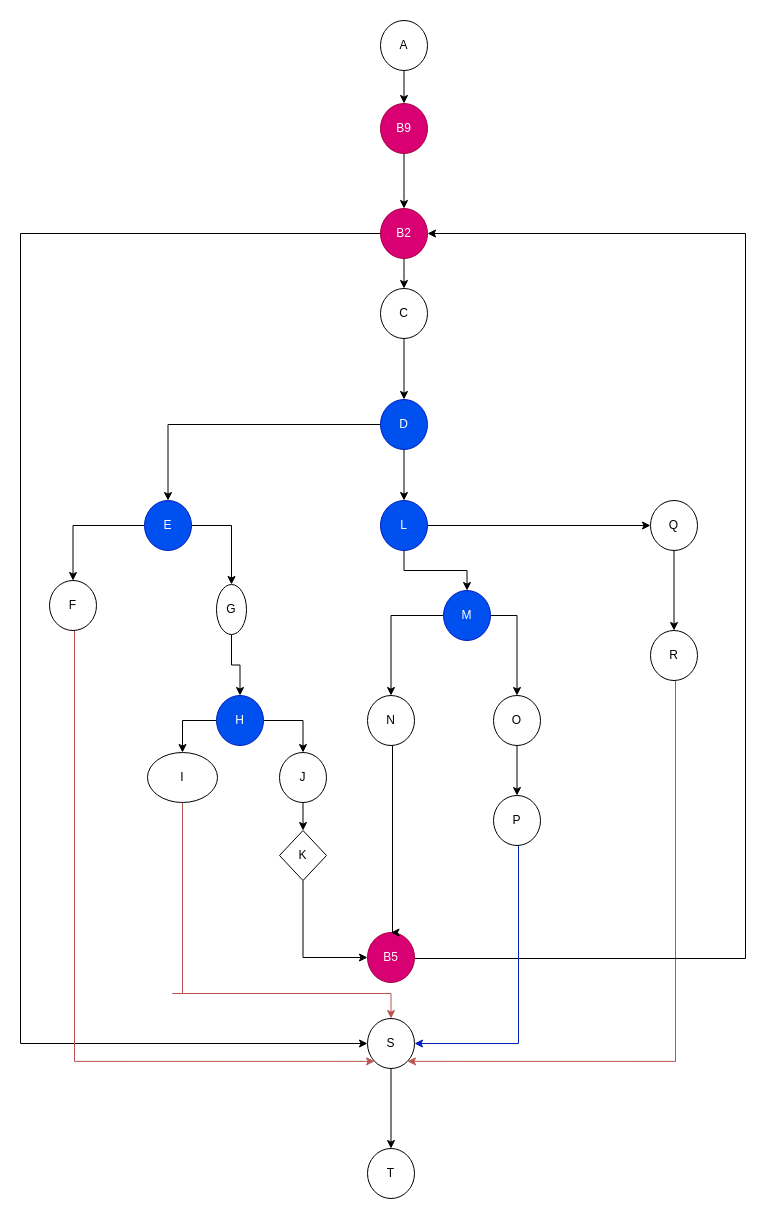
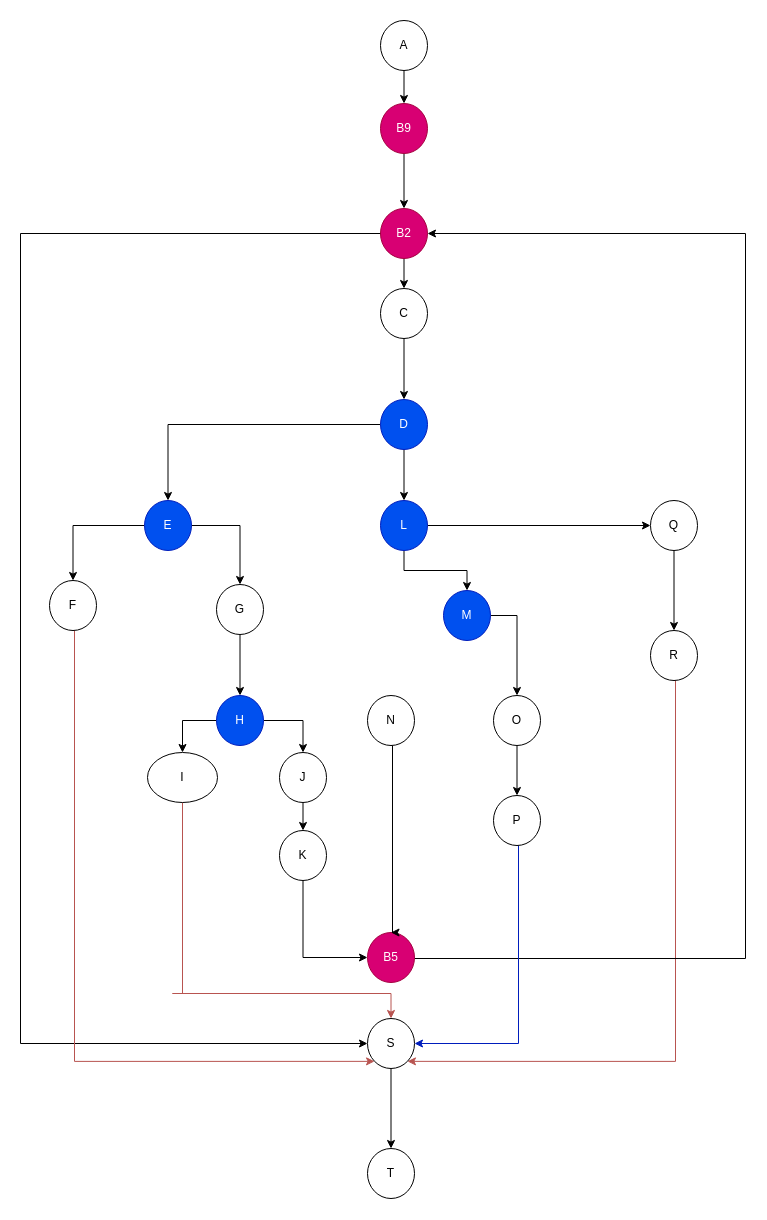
- <mxCell id="30" value="G" style="ellipse;whiteSpace=wrap;html=1;" parent="1" vertex="1"><mxGeometry x="216" y="584" width="30" height="50" as="geometry" /></mxCell>
+ <mxCell id="30" value="G" style="ellipse;whiteSpace=wrap;html=1;" parent="1" vertex="1"><mxGeometry x="216" y="584" width="47" height="50" as="geometry" /></mxCell>
- <mxCell id="42" style="edgeStyle=orthogonalEdgeStyle;rounded=0;orthogonalLoop=1;jettySize=auto;html=1;exitX=0;exitY=0.5;exitDx=0;exitDy=0;" parent="1" source="44" target="46" edge="1"><mxGeometry relative="1" as="geometry" /></mxCell>
- <mxCell id="41" value="K" style="rhombus;whiteSpace=wrap;html=1;" parent="1" vertex="1"><mxGeometry x="279" y="830" width="47" height="50" as="geometry" /></mxCell>
+ <mxCell id="41" value="K" style="ellipse;whiteSpace=wrap;html=1;" parent="1" vertex="1"><mxGeometry x="279" y="830" width="47" height="50" as="geometry" /></mxCell>
